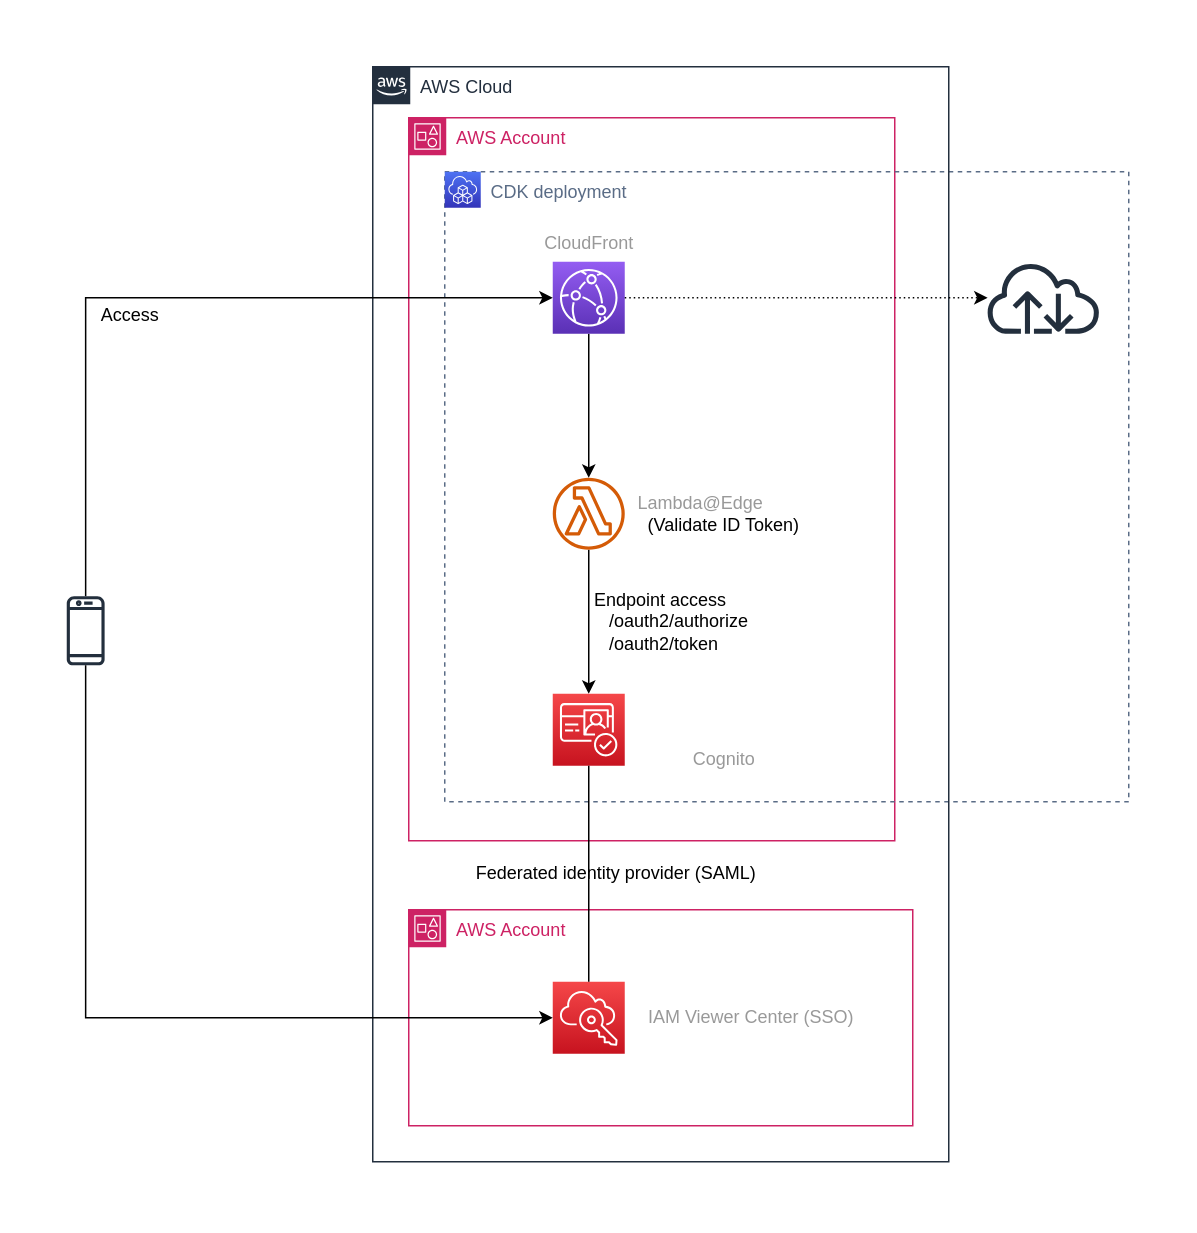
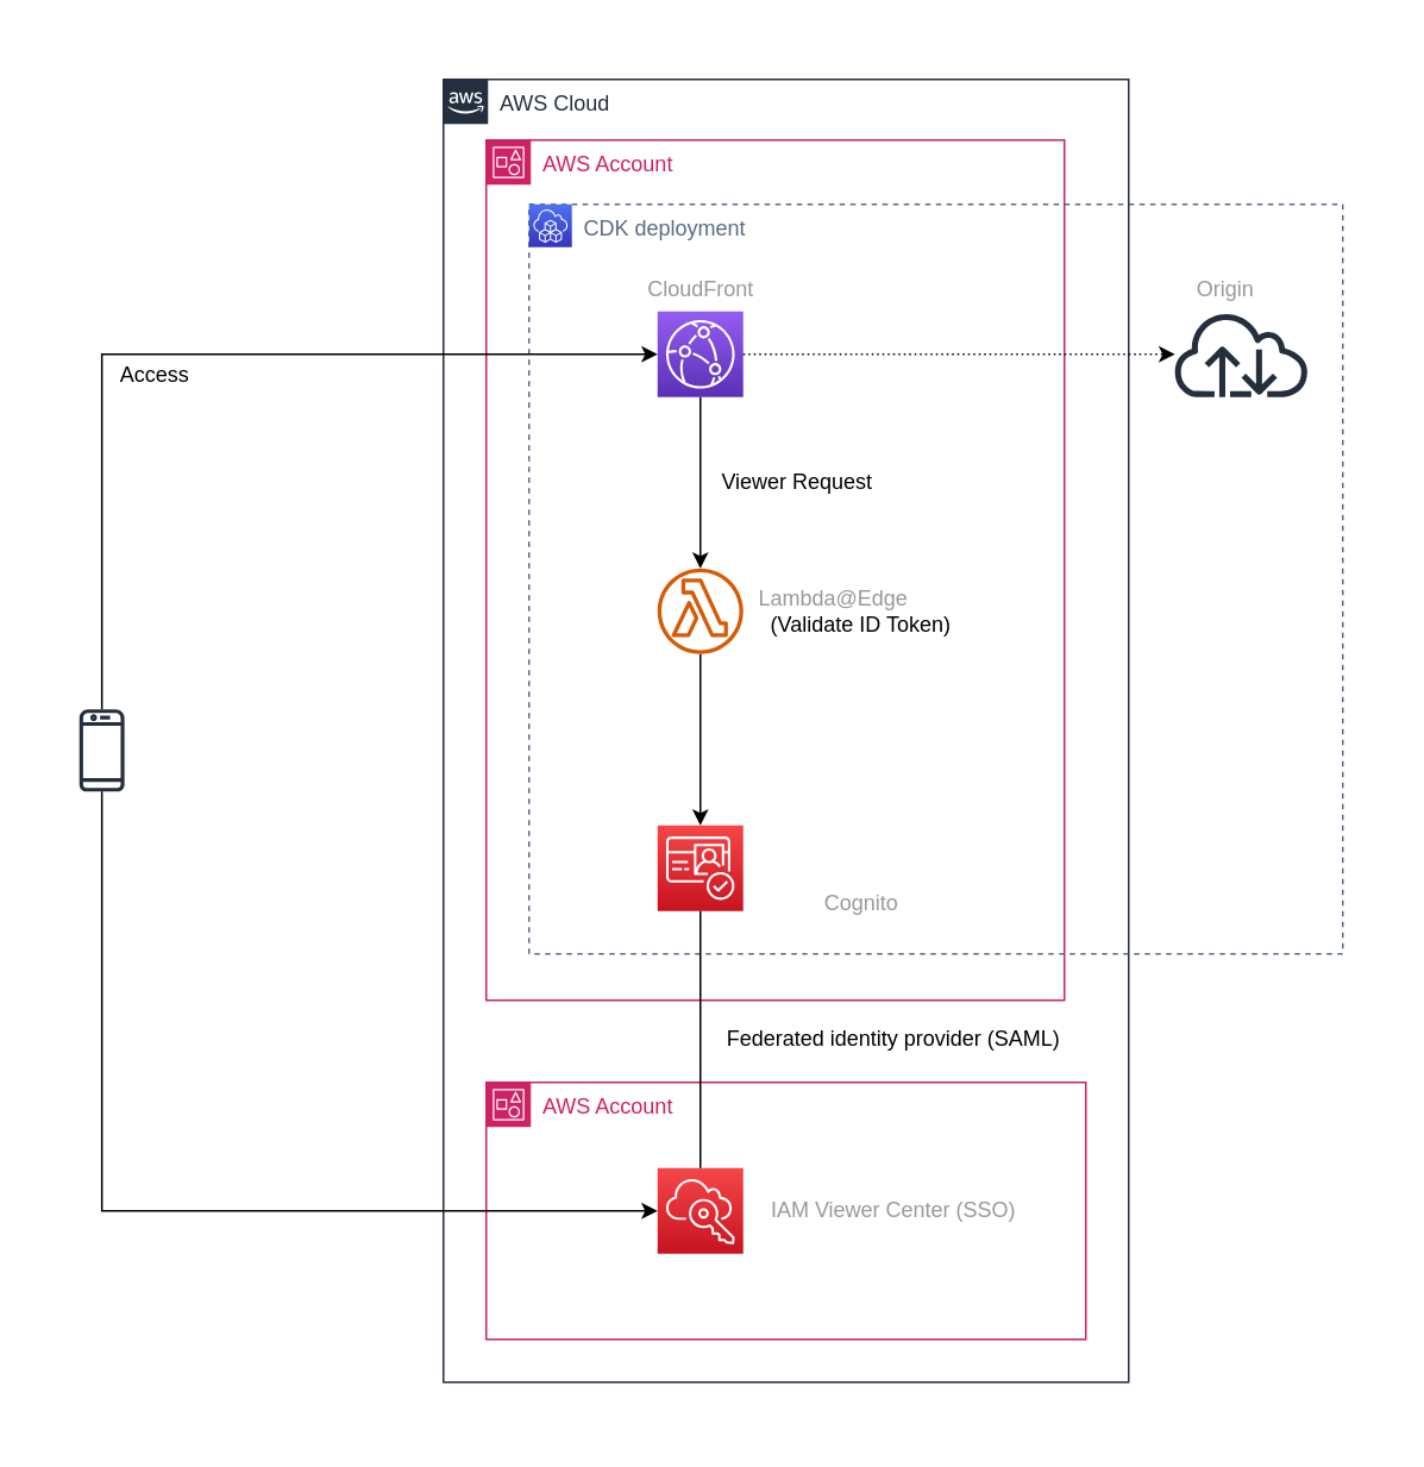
+ <mxCell id="19" value="Origin" style="text;html=1;resizable=0;autosize=1;align=center;verticalAlign=middle;points=[];fillColor=none;strokeColor=none;rounded=0;fontColor=#999999;" vertex="1" parent="3"><mxGeometry x="384" y="72" width="60" height="24" as="geometry" /></mxCell>
+ <mxCell id="11" value="Viewer Request" style="text;html=1;resizable=0;autosize=1;align=center;verticalAlign=middle;points=[];fillColor=none;strokeColor=none;rounded=0;" vertex="1" parent="3"><mxGeometry x="120" y="180" width="108" height="24" as="geometry" /></mxCell>
- <mxCell id="14" value="Endpoint access&lt;br&gt;&lt;div style=&quot;&quot;&gt;&lt;span style=&quot;background-color: initial;&quot;&gt;&amp;nbsp; &amp;nbsp;/oauth2/authorize&lt;/span&gt;&lt;/div&gt;&amp;nbsp; &amp;nbsp;/oauth2/token" style="text;html=1;resizable=0;autosize=1;align=left;verticalAlign=middle;points=[];fillColor=none;strokeColor=none;rounded=0;" vertex="1" parent="3"><mxGeometry x="122" y="305.5" width="132" height="60" as="geometry" /></mxCell>
- <mxCell id="27" value="Federated identity provider (SAML)" style="text;html=1;resizable=0;autosize=1;align=center;verticalAlign=middle;points=[];fillColor=none;strokeColor=none;rounded=0;" vertex="1" parent="1"><mxGeometry x="302" y="570" width="216" height="24" as="geometry" /></mxCell>
+ <mxCell id="27" value="Federated identity provider (SAML)" style="text;html=1;resizable=0;autosize=1;align=center;verticalAlign=middle;points=[];fillColor=none;strokeColor=none;rounded=0;" vertex="1" parent="1"><mxGeometry x="392" y="570" width="216" height="24" as="geometry" /></mxCell>
